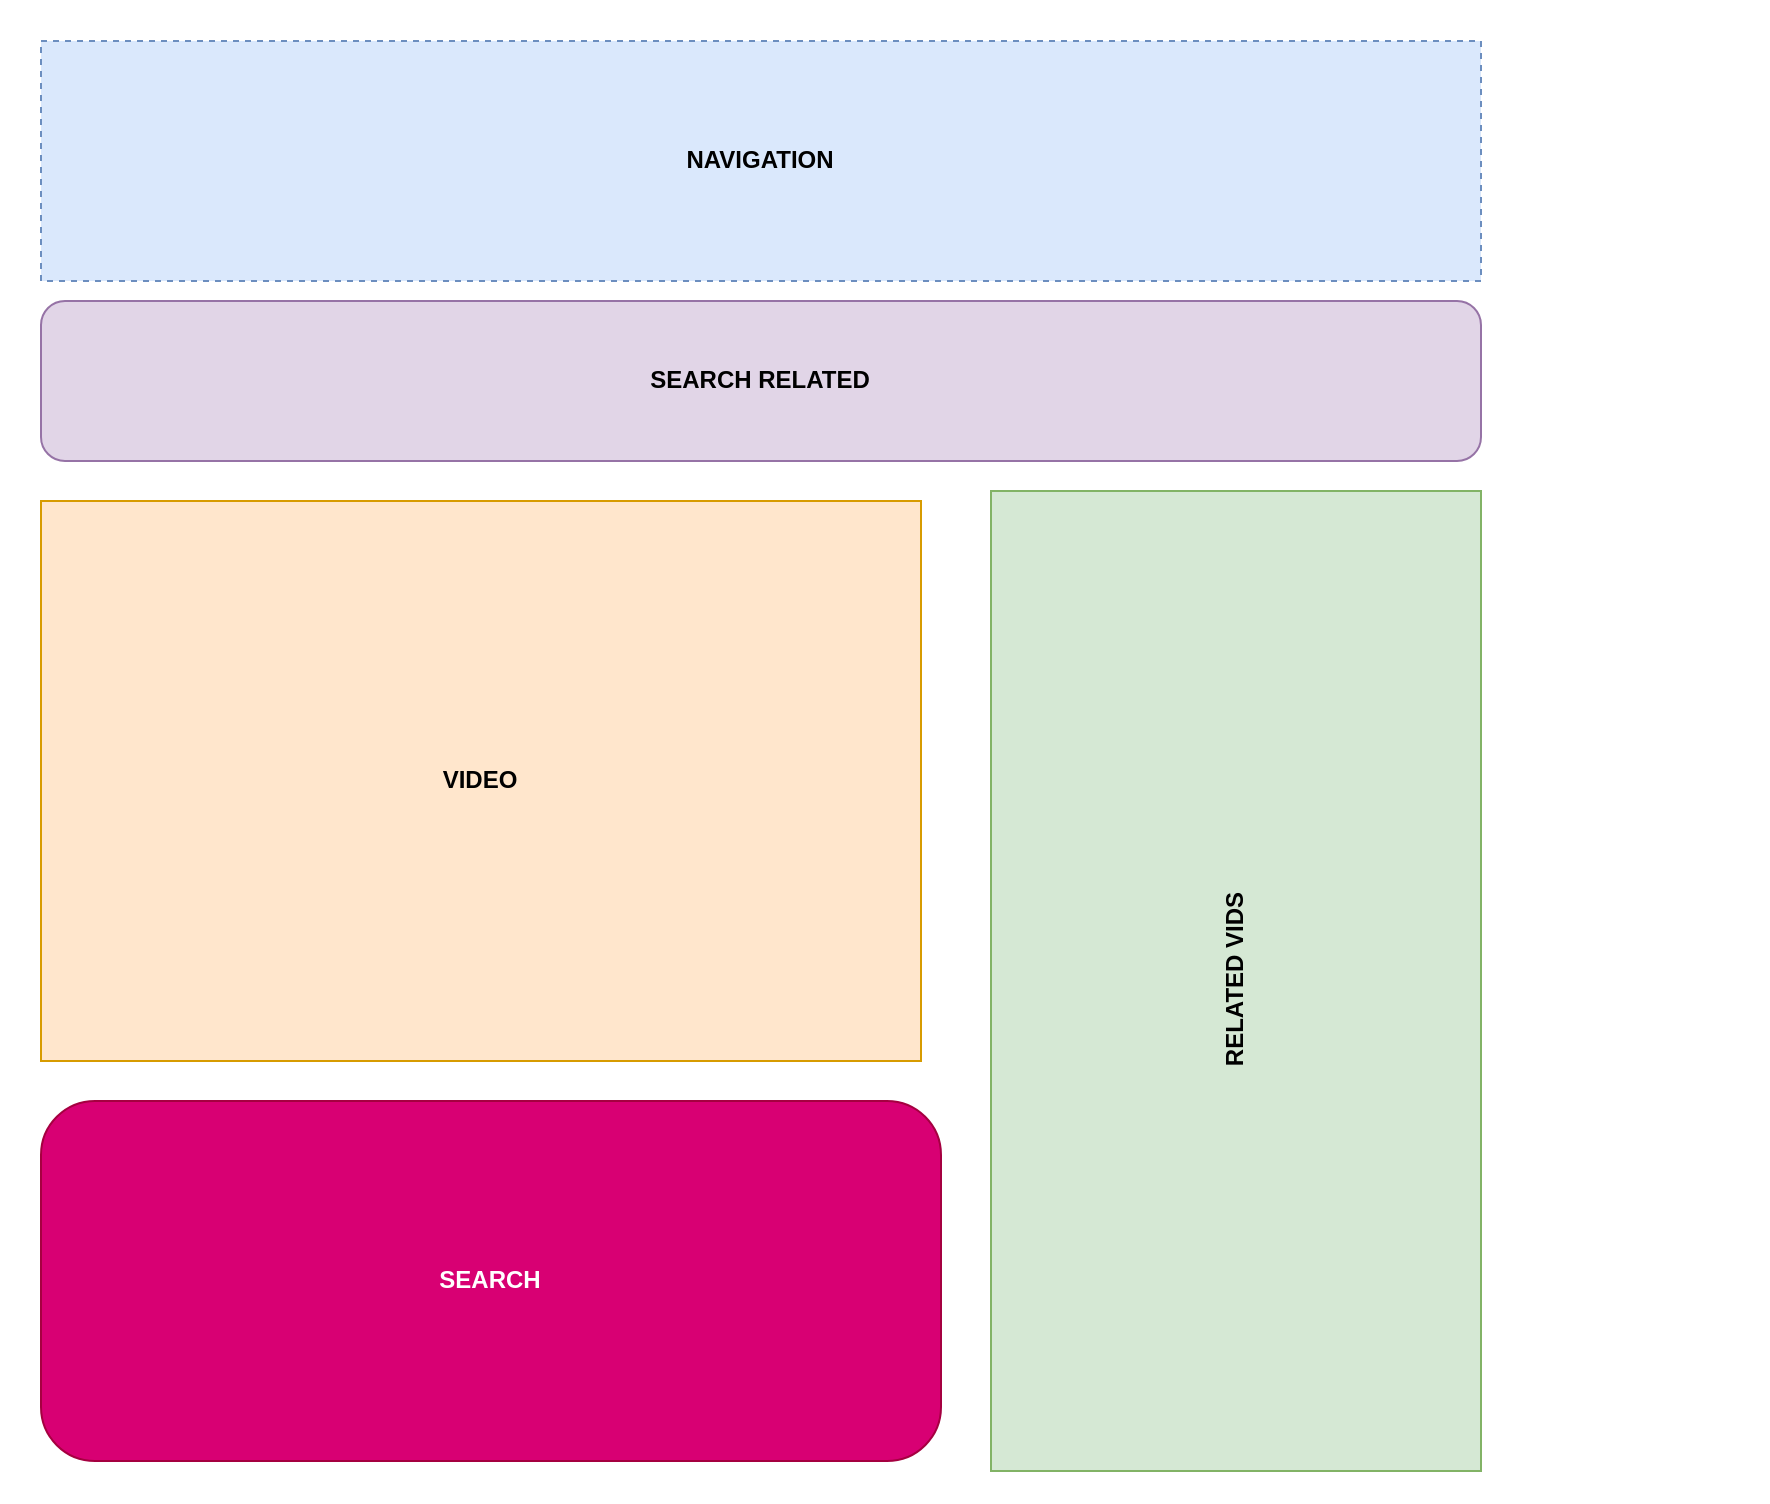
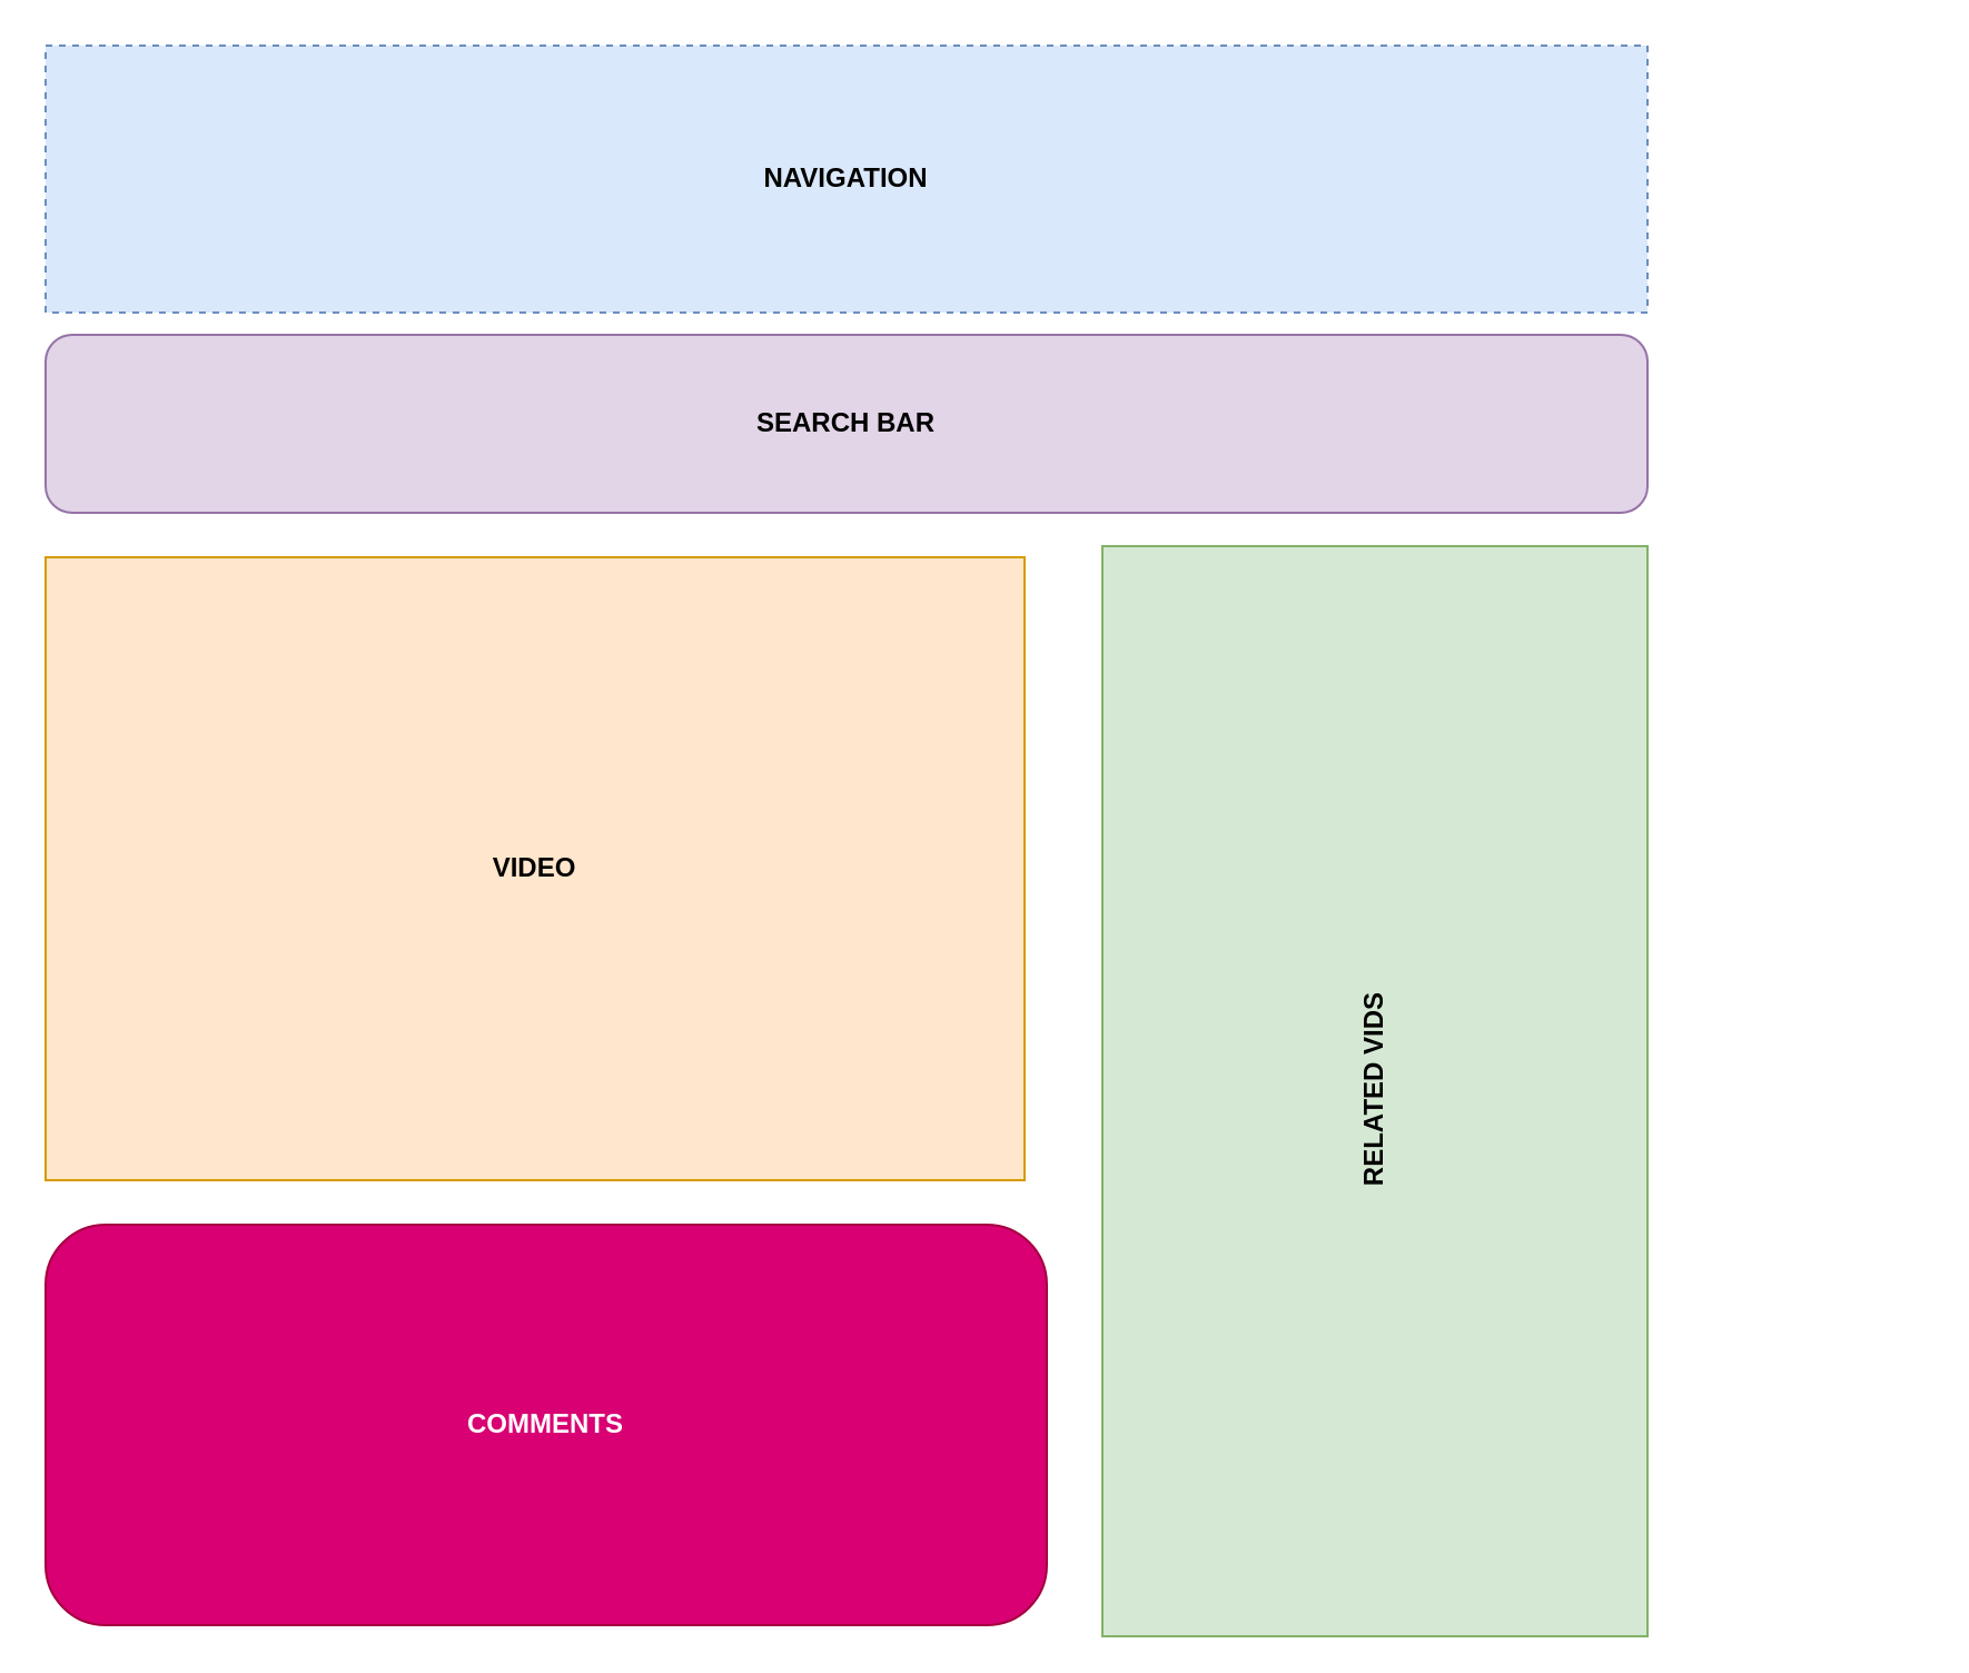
- <mxCell id="3" value="SEARCH RELATED" style="rounded=1;whiteSpace=wrap;html=1;fillColor=#e1d5e7;strokeColor=#9673a6;fontStyle=1" vertex="1" parent="1"><mxGeometry x="20" y="150" width="720" height="80" as="geometry" /></mxCell>
+ <mxCell id="3" value="SEARCH BAR" style="rounded=1;whiteSpace=wrap;html=1;fillColor=#e1d5e7;strokeColor=#9673a6;fontStyle=1" vertex="1" parent="1"><mxGeometry x="20" y="150" width="720" height="80" as="geometry" /></mxCell>
- <mxCell id="6" value="&lt;b&gt;SEARCH&lt;/b&gt;" style="rounded=1;whiteSpace=wrap;html=1;fillColor=#d80073;strokeColor=#A50040;fontColor=#ffffff;" vertex="1" parent="1"><mxGeometry x="20" y="550" width="450" height="180" as="geometry" /></mxCell>
+ <mxCell id="6" value="&lt;b&gt;COMMENTS&lt;/b&gt;" style="rounded=1;whiteSpace=wrap;html=1;fillColor=#d80073;strokeColor=#A50040;fontColor=#ffffff;" vertex="1" parent="1"><mxGeometry x="20" y="550" width="450" height="180" as="geometry" /></mxCell>
